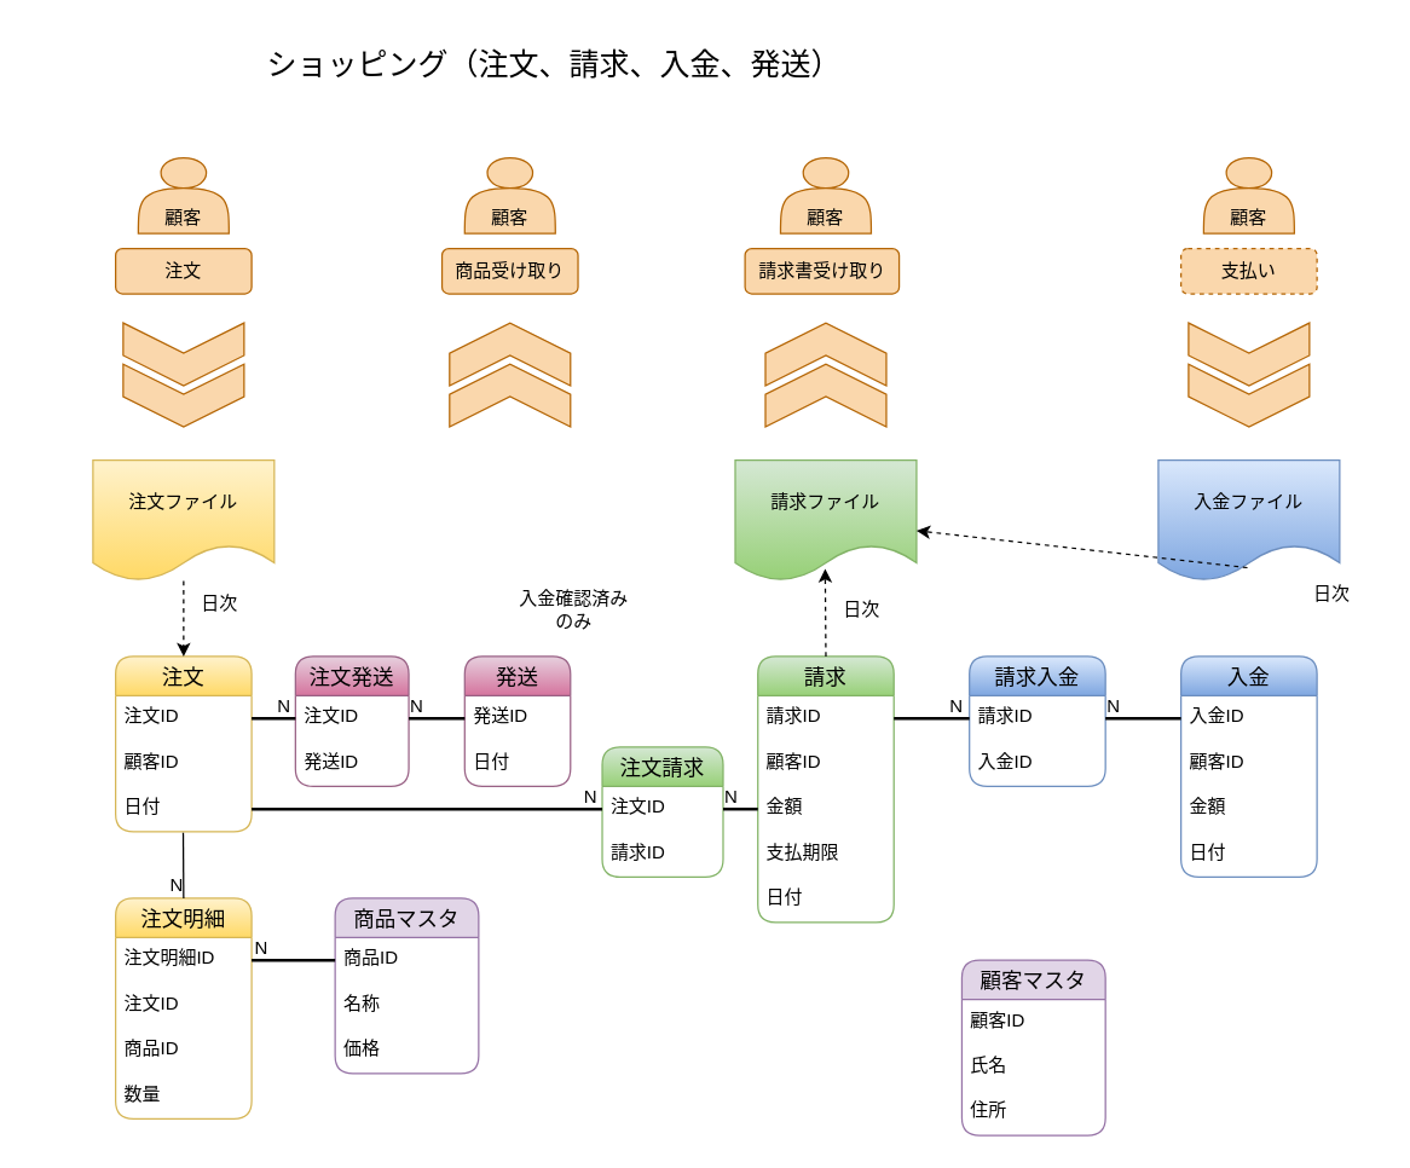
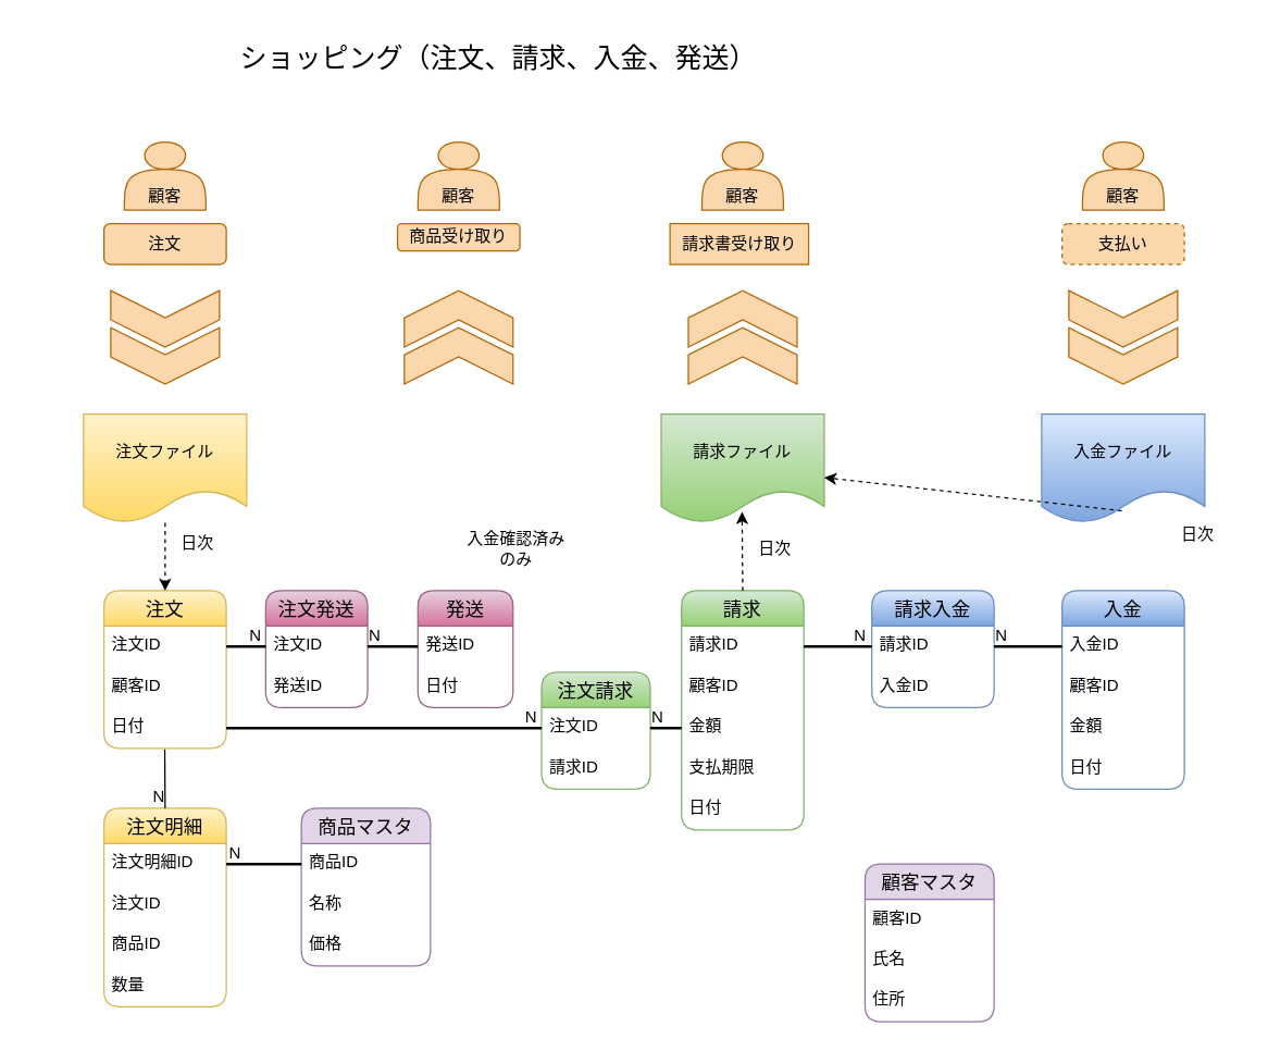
- <mxCell id="70" value="商品受け取り" style="rounded=1;whiteSpace=wrap;html=1;fillColor=#fad7ac;strokeColor=#b46504;fontColor=#000000;" parent="1" vertex="1"><mxGeometry x="292" y="164" width="90" height="30" as="geometry" /></mxCell>
+ <mxCell id="70" value="商品受け取り" style="rounded=1;whiteSpace=wrap;html=1;fillColor=#fad7ac;strokeColor=#b46504;fontColor=#000000;" parent="1" vertex="1"><mxGeometry x="292" y="164" width="90" height="20" as="geometry" /></mxCell>
- <mxCell id="71" value="請求書受け取り" style="rounded=1;whiteSpace=wrap;html=1;fillColor=#fad7ac;strokeColor=#b46504;fontColor=#000000;" parent="1" vertex="1"><mxGeometry x="492.5" y="164" width="102" height="30" as="geometry" /></mxCell>
+ <mxCell id="71" value="請求書受け取り" style="whiteSpace=wrap;html=1;fillColor=#fad7ac;strokeColor=#b46504;fontColor=#000000;rounded=0;" parent="1" vertex="1"><mxGeometry x="492.5" y="164" width="102" height="30" as="geometry" /></mxCell>
